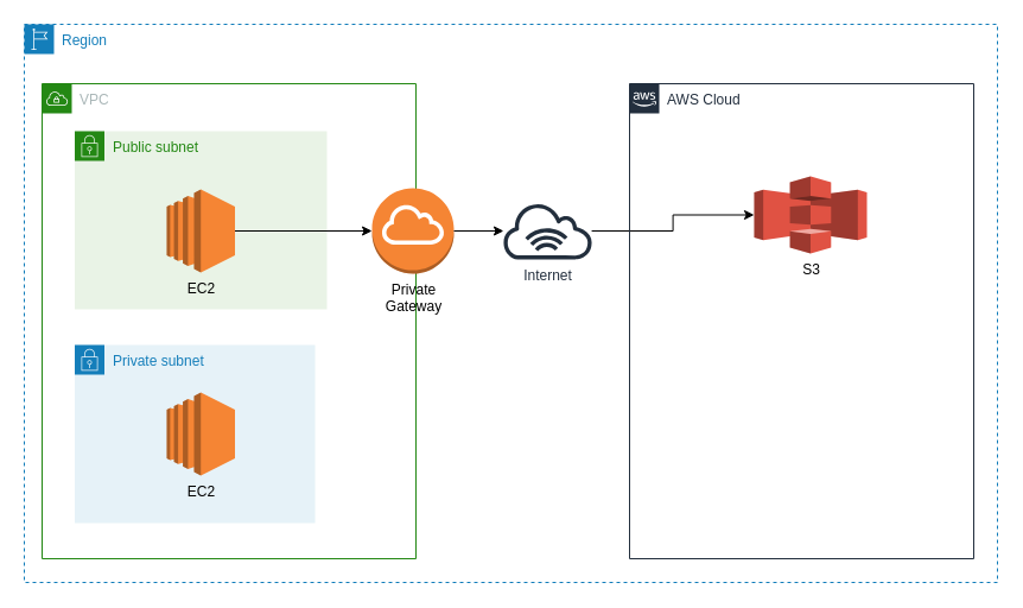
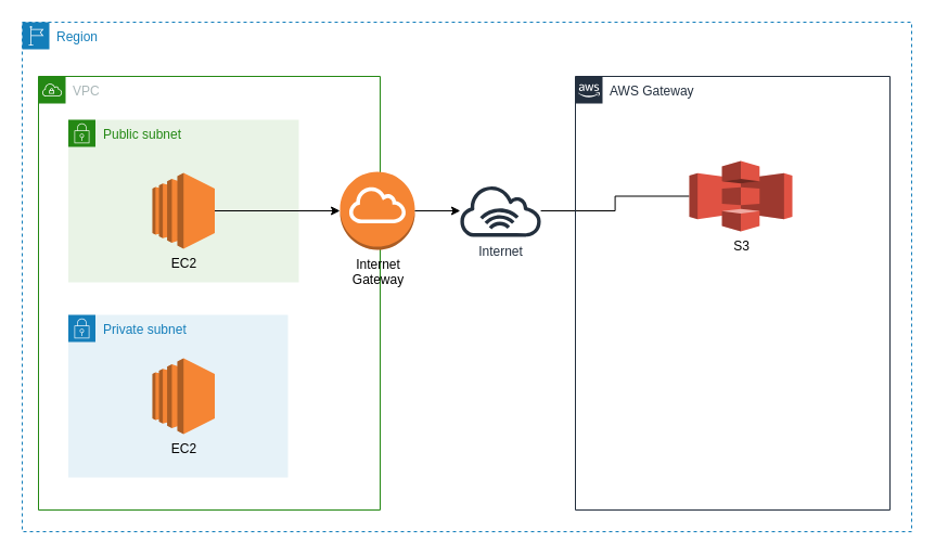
- <mxCell id="13" value="AWS Cloud" style="points=[[0,0],[0.25,0],[0.5,0],[0.75,0],[1,0],[1,0.25],[1,0.5],[1,0.75],[1,1],[0.75,1],[0.5,1],[0.25,1],[0,1],[0,0.75],[0,0.5],[0,0.25]];outlineConnect=0;gradientColor=none;html=1;whiteSpace=wrap;fontSize=12;fontStyle=0;container=1;pointerEvents=0;collapsible=0;recursiveResize=0;shape=mxgraph.aws4.group;grIcon=mxgraph.aws4.group_aws_cloud_alt;strokeColor=#232F3E;fillColor=none;verticalAlign=top;align=left;spacingLeft=30;fontColor=#232F3E;dashed=0;" vertex="1" parent="2"><mxGeometry x="510" y="50" width="290" height="400" as="geometry" /></mxCell>
+ <mxCell id="13" value="AWS Gateway" style="points=[[0,0],[0.25,0],[0.5,0],[0.75,0],[1,0],[1,0.25],[1,0.5],[1,0.75],[1,1],[0.75,1],[0.5,1],[0.25,1],[0,1],[0,0.75],[0,0.5],[0,0.25]];outlineConnect=0;gradientColor=none;html=1;whiteSpace=wrap;fontSize=12;fontStyle=0;container=1;pointerEvents=0;collapsible=0;recursiveResize=0;shape=mxgraph.aws4.group;grIcon=mxgraph.aws4.group_aws_cloud_alt;strokeColor=#232F3E;fillColor=none;verticalAlign=top;align=left;spacingLeft=30;fontColor=#232F3E;dashed=0;" vertex="1" parent="2"><mxGeometry x="510" y="50" width="290" height="400" as="geometry" /></mxCell>
- <mxCell id="11" style="edgeStyle=orthogonalEdgeStyle;rounded=0;orthogonalLoop=1;jettySize=auto;html=1;" edge="1" parent="2" source="12" target="14"><mxGeometry relative="1" as="geometry" /></mxCell>
+ <mxCell id="11" style="edgeStyle=orthogonalEdgeStyle;rounded=0;orthogonalLoop=1;jettySize=auto;html=1;endArrow=none;" edge="1" parent="2" source="12" target="14"><mxGeometry relative="1" as="geometry" /></mxCell>
- <mxCell id="8" value="Private&lt;br&gt;Gateway" style="outlineConnect=0;dashed=0;verticalLabelPosition=bottom;verticalAlign=top;align=center;html=1;shape=mxgraph.aws3.internet_gateway;fillColor=#F58534;gradientColor=none;" vertex="1" parent="3"><mxGeometry x="278" y="88" width="69" height="72" as="geometry" /></mxCell>
+ <mxCell id="8" value="Internet&lt;br&gt;Gateway" style="outlineConnect=0;dashed=0;verticalLabelPosition=bottom;verticalAlign=top;align=center;html=1;shape=mxgraph.aws3.internet_gateway;fillColor=#F58534;gradientColor=none;" vertex="1" parent="3"><mxGeometry x="278" y="88" width="69" height="72" as="geometry" /></mxCell>
